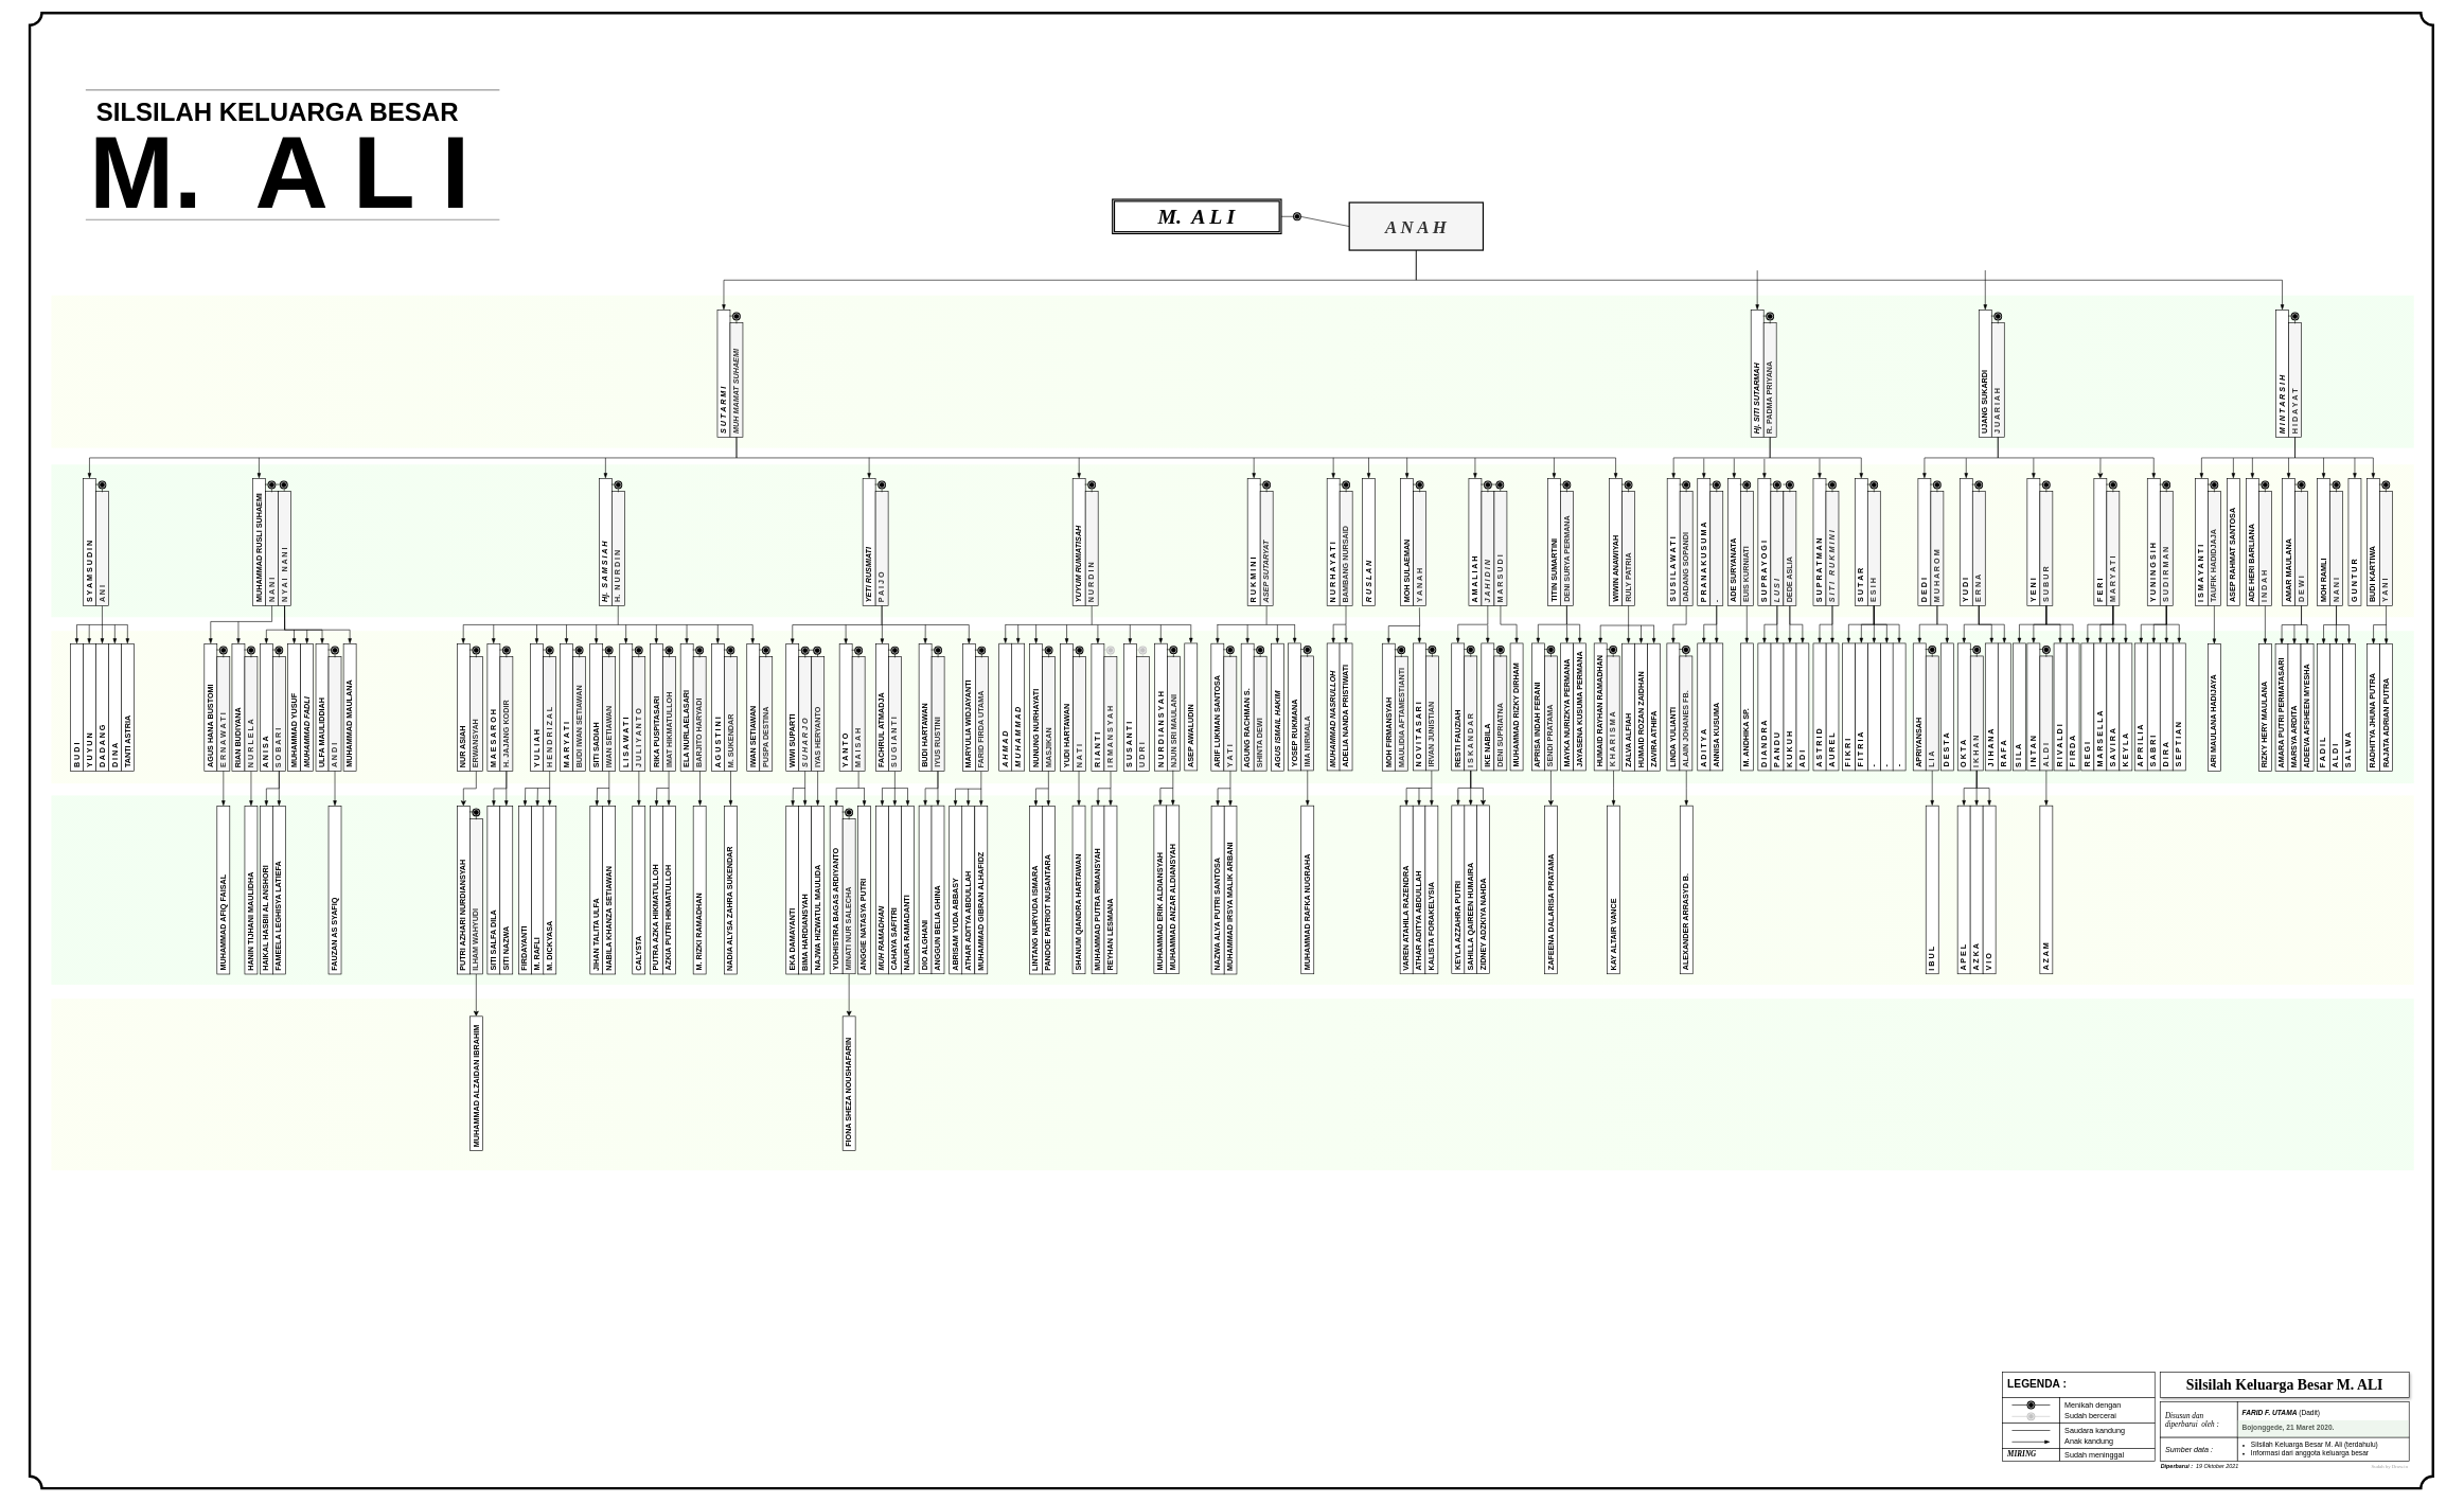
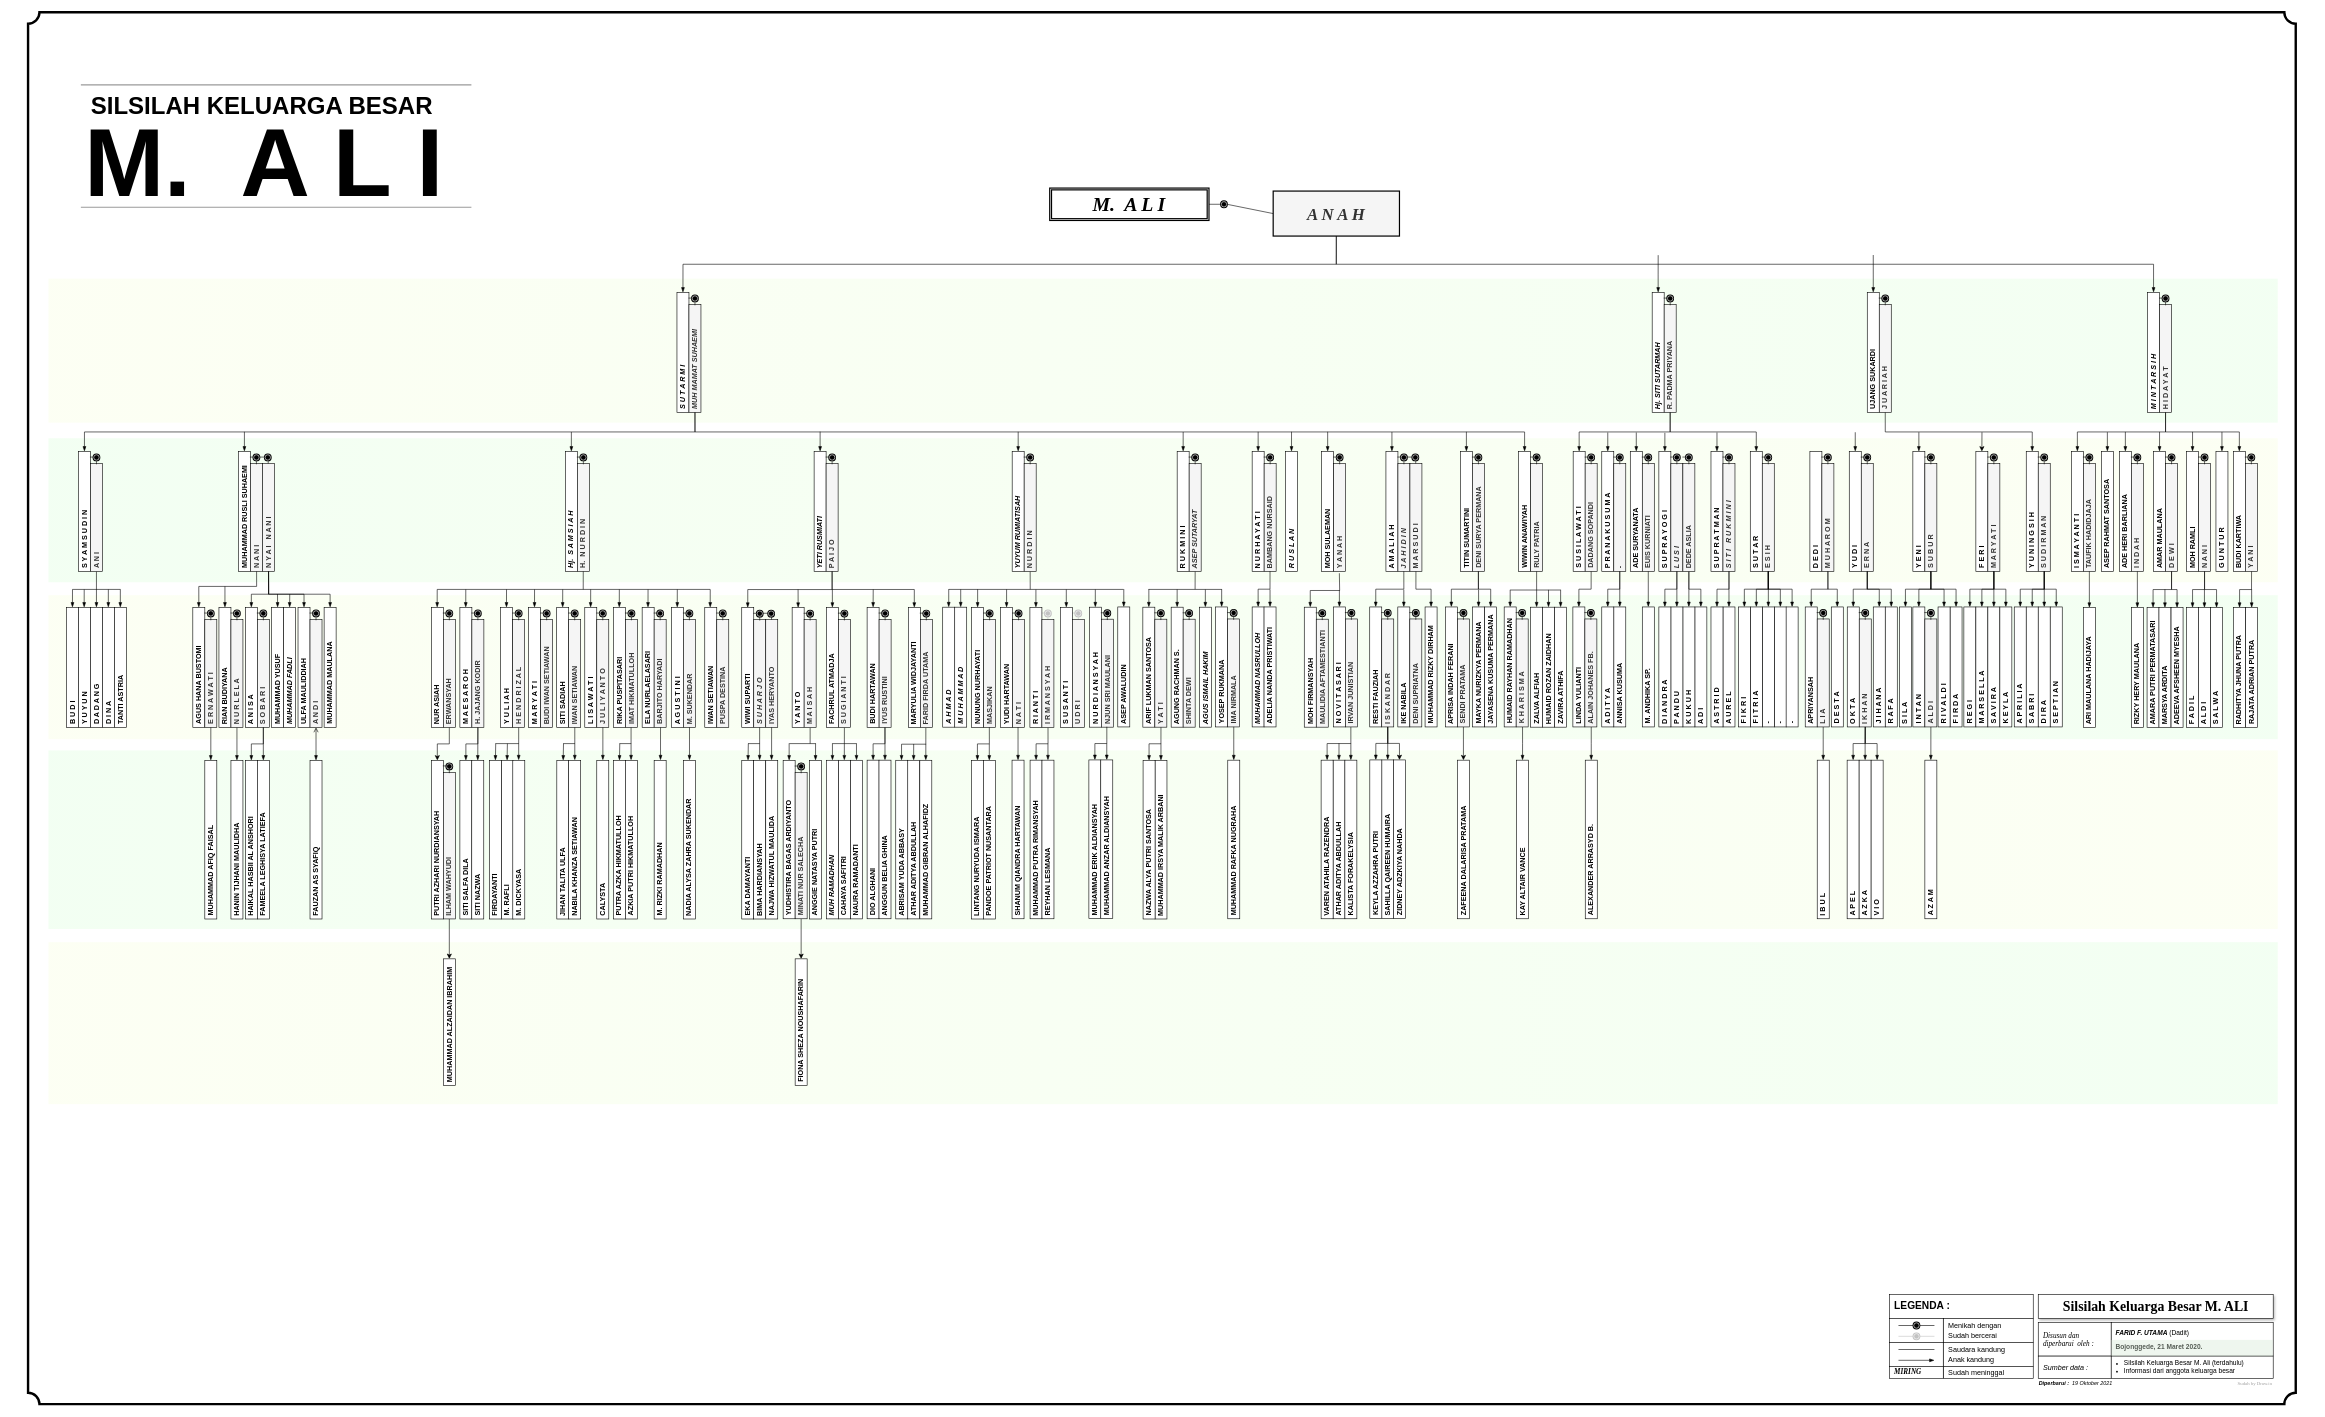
- <mxCell id="130" style="edgeStyle=orthogonalEdgeStyle;rounded=0;orthogonalLoop=1;jettySize=auto;html=1;exitX=1;exitY=0.5;exitDx=0;exitDy=0;entryX=0;entryY=0.5;entryDx=0;entryDy=0;startArrow=blockThin;startFill=1;endArrow=none;endFill=0;fontFamily=ARIAL;fontSize=12;" parent="1" source="131" target="22" edge="1"><mxGeometry relative="1" as="geometry" /></mxCell>
- <mxCell id="631" style="edgeStyle=orthogonalEdgeStyle;rounded=0;orthogonalLoop=1;jettySize=auto;html=1;exitX=1;exitY=0.5;exitDx=0;exitDy=0;startArrow=blockThin;startFill=1;endArrow=none;endFill=0;" parent="1" source="632" target="628" edge="1"><mxGeometry relative="1" as="geometry" /></mxCell>
+ <mxCell id="631" style="edgeStyle=orthogonalEdgeStyle;rounded=0;orthogonalLoop=1;jettySize=auto;html=1;exitX=1;exitY=0.5;exitDx=0;exitDy=0;startArrow=blockThin;startFill=1;endArrow=open;endFill=0;" parent="1" source="632" target="628" edge="1"><mxGeometry relative="1" as="geometry" /></mxCell>
